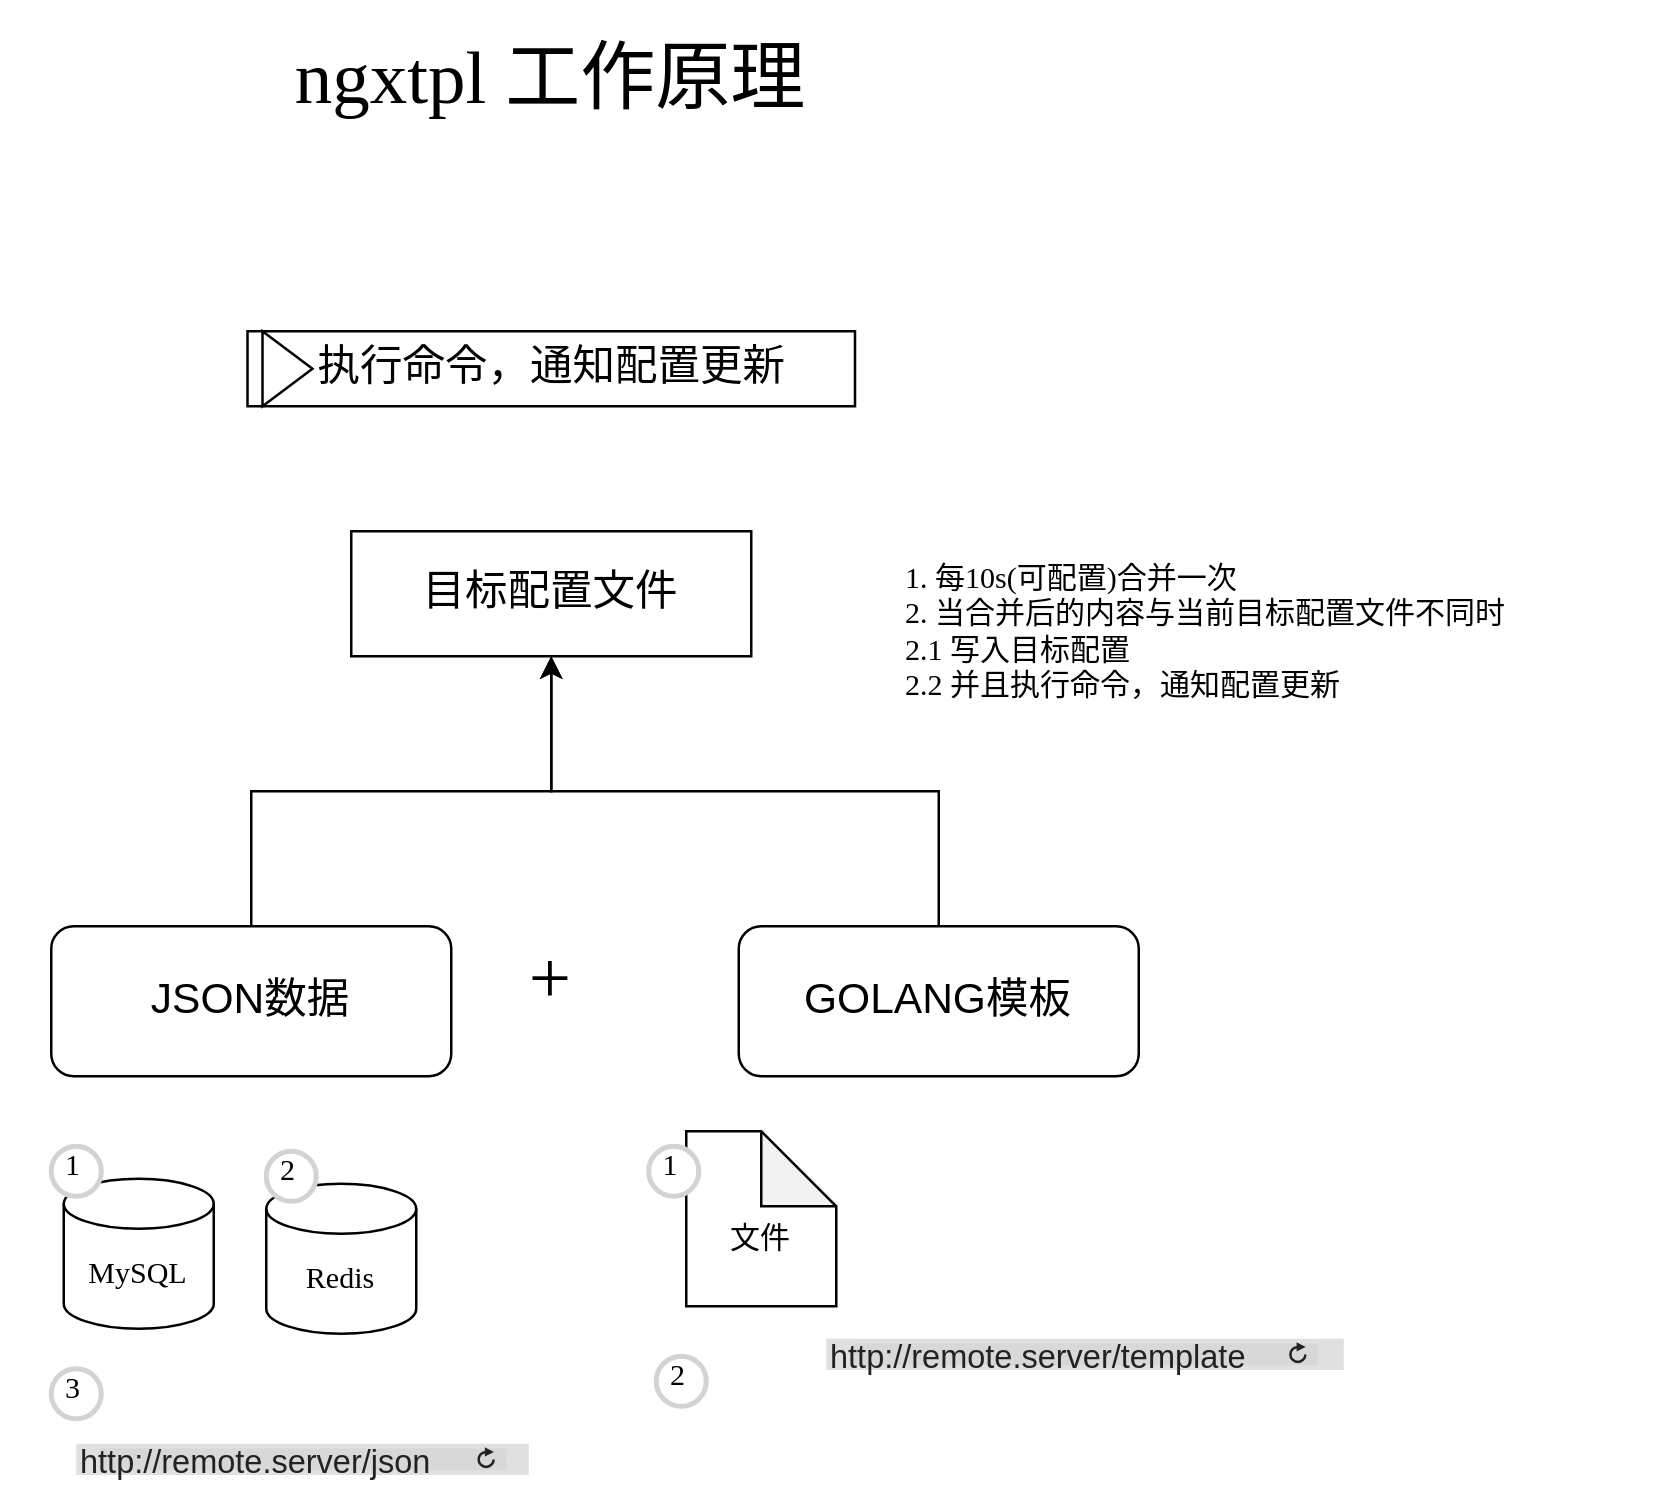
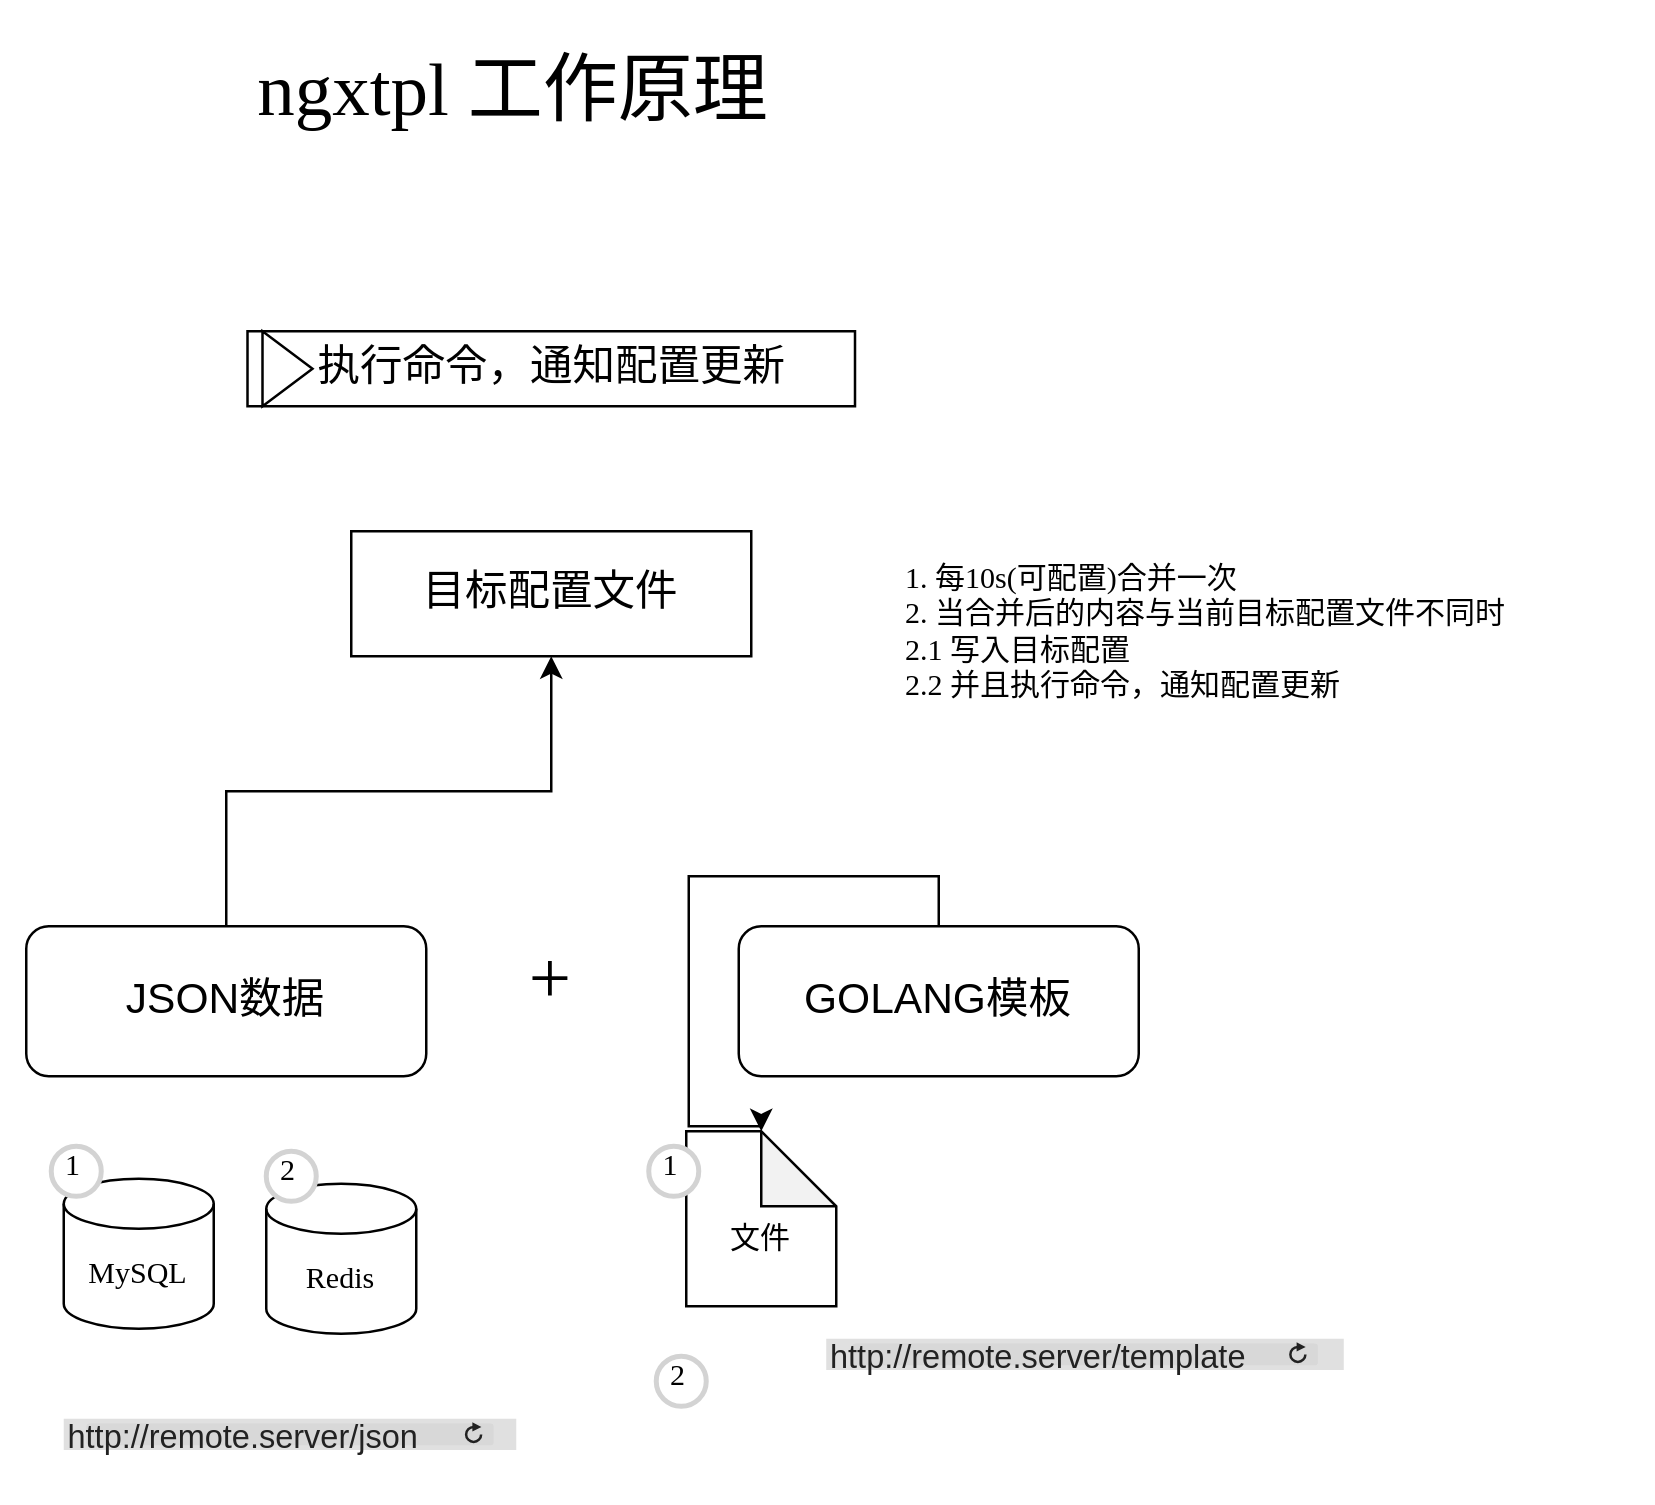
- <mxCell id="8" value="ngxtpl 工作原理" style="text;html=1;strokeColor=none;fillColor=none;align=center;verticalAlign=middle;whiteSpace=wrap;rounded=0;fontFamily=Verdana;fontSize=30;" vertex="1" parent="1"><mxGeometry x="45" y="20" width="350" height="20" as="geometry" /></mxCell>
+ <mxCell id="8" value="ngxtpl 工作原理" style="text;html=1;strokeColor=none;fillColor=none;align=center;verticalAlign=middle;whiteSpace=wrap;rounded=0;fontFamily=Verdana;fontSize=30;" vertex="1" parent="1"><mxGeometry x="30" y="25" width="350" height="20" as="geometry" /></mxCell>
- <mxCell id="4" style="edgeStyle=orthogonalEdgeStyle;rounded=0;orthogonalLoop=1;jettySize=auto;html=1;exitX=0.5;exitY=0;exitDx=0;exitDy=0;fontSize=17;entryX=0.5;entryY=1;entryDx=0;entryDy=0;" edge="1" parent="1" source="5" target="6"><mxGeometry relative="1" as="geometry"><mxPoint x="217" y="430" as="targetPoint" /></mxGeometry></mxCell>
+ <mxCell id="4" style="edgeStyle=orthogonalEdgeStyle;rounded=0;orthogonalLoop=1;jettySize=auto;html=1;exitX=0.5;exitY=0;exitDx=0;exitDy=0;fontSize=17;" edge="1" parent="1" source="5" target="13"><mxGeometry relative="1" as="geometry"><mxPoint x="217" y="430" as="targetPoint" /></mxGeometry></mxCell>
- <mxCell id="3" value="JSON数据" style="rounded=1;whiteSpace=wrap;html=1;fontSize=17;" vertex="1" parent="1"><mxGeometry x="20" y="370" width="160" height="60" as="geometry" /></mxCell>
+ <mxCell id="3" value="JSON数据" style="rounded=1;whiteSpace=wrap;html=1;fontSize=17;" vertex="1" parent="1"><mxGeometry x="10" y="370" width="160" height="60" as="geometry" /></mxCell>
- <mxCell id="19" value="3" style="ellipse;whiteSpace=wrap;html=1;aspect=fixed;strokeWidth=2;fontFamily=Tahoma;spacingBottom=4;spacingRight=2;strokeColor=#d3d3d3;align=center;" vertex="1" parent="1"><mxGeometry x="20" y="547" width="20" height="20" as="geometry" /></mxCell>
- <mxCell id="15" value="http://remote.server/json" style="html=1;strokeWidth=1;shadow=0;dashed=0;shape=mxgraph.ios7ui.url;fillColor=#e0e0e0;strokeColor=#c0c0c0;buttonText=;strokeColor2=#222222;fontColor=#222222;fontSize=13;spacingTop=2;align=left;" vertex="1" parent="1"><mxGeometry x="30" y="577" width="181" height="12.5" as="geometry" /></mxCell>
+ <mxCell id="15" value="http://remote.server/json" style="html=1;strokeWidth=1;shadow=0;dashed=0;shape=mxgraph.ios7ui.url;fillColor=#e0e0e0;strokeColor=#c0c0c0;buttonText=;strokeColor2=#222222;fontColor=#222222;fontSize=13;spacingTop=2;align=left;" vertex="1" parent="1"><mxGeometry x="25" y="567" width="181" height="12.5" as="geometry" /></mxCell>
